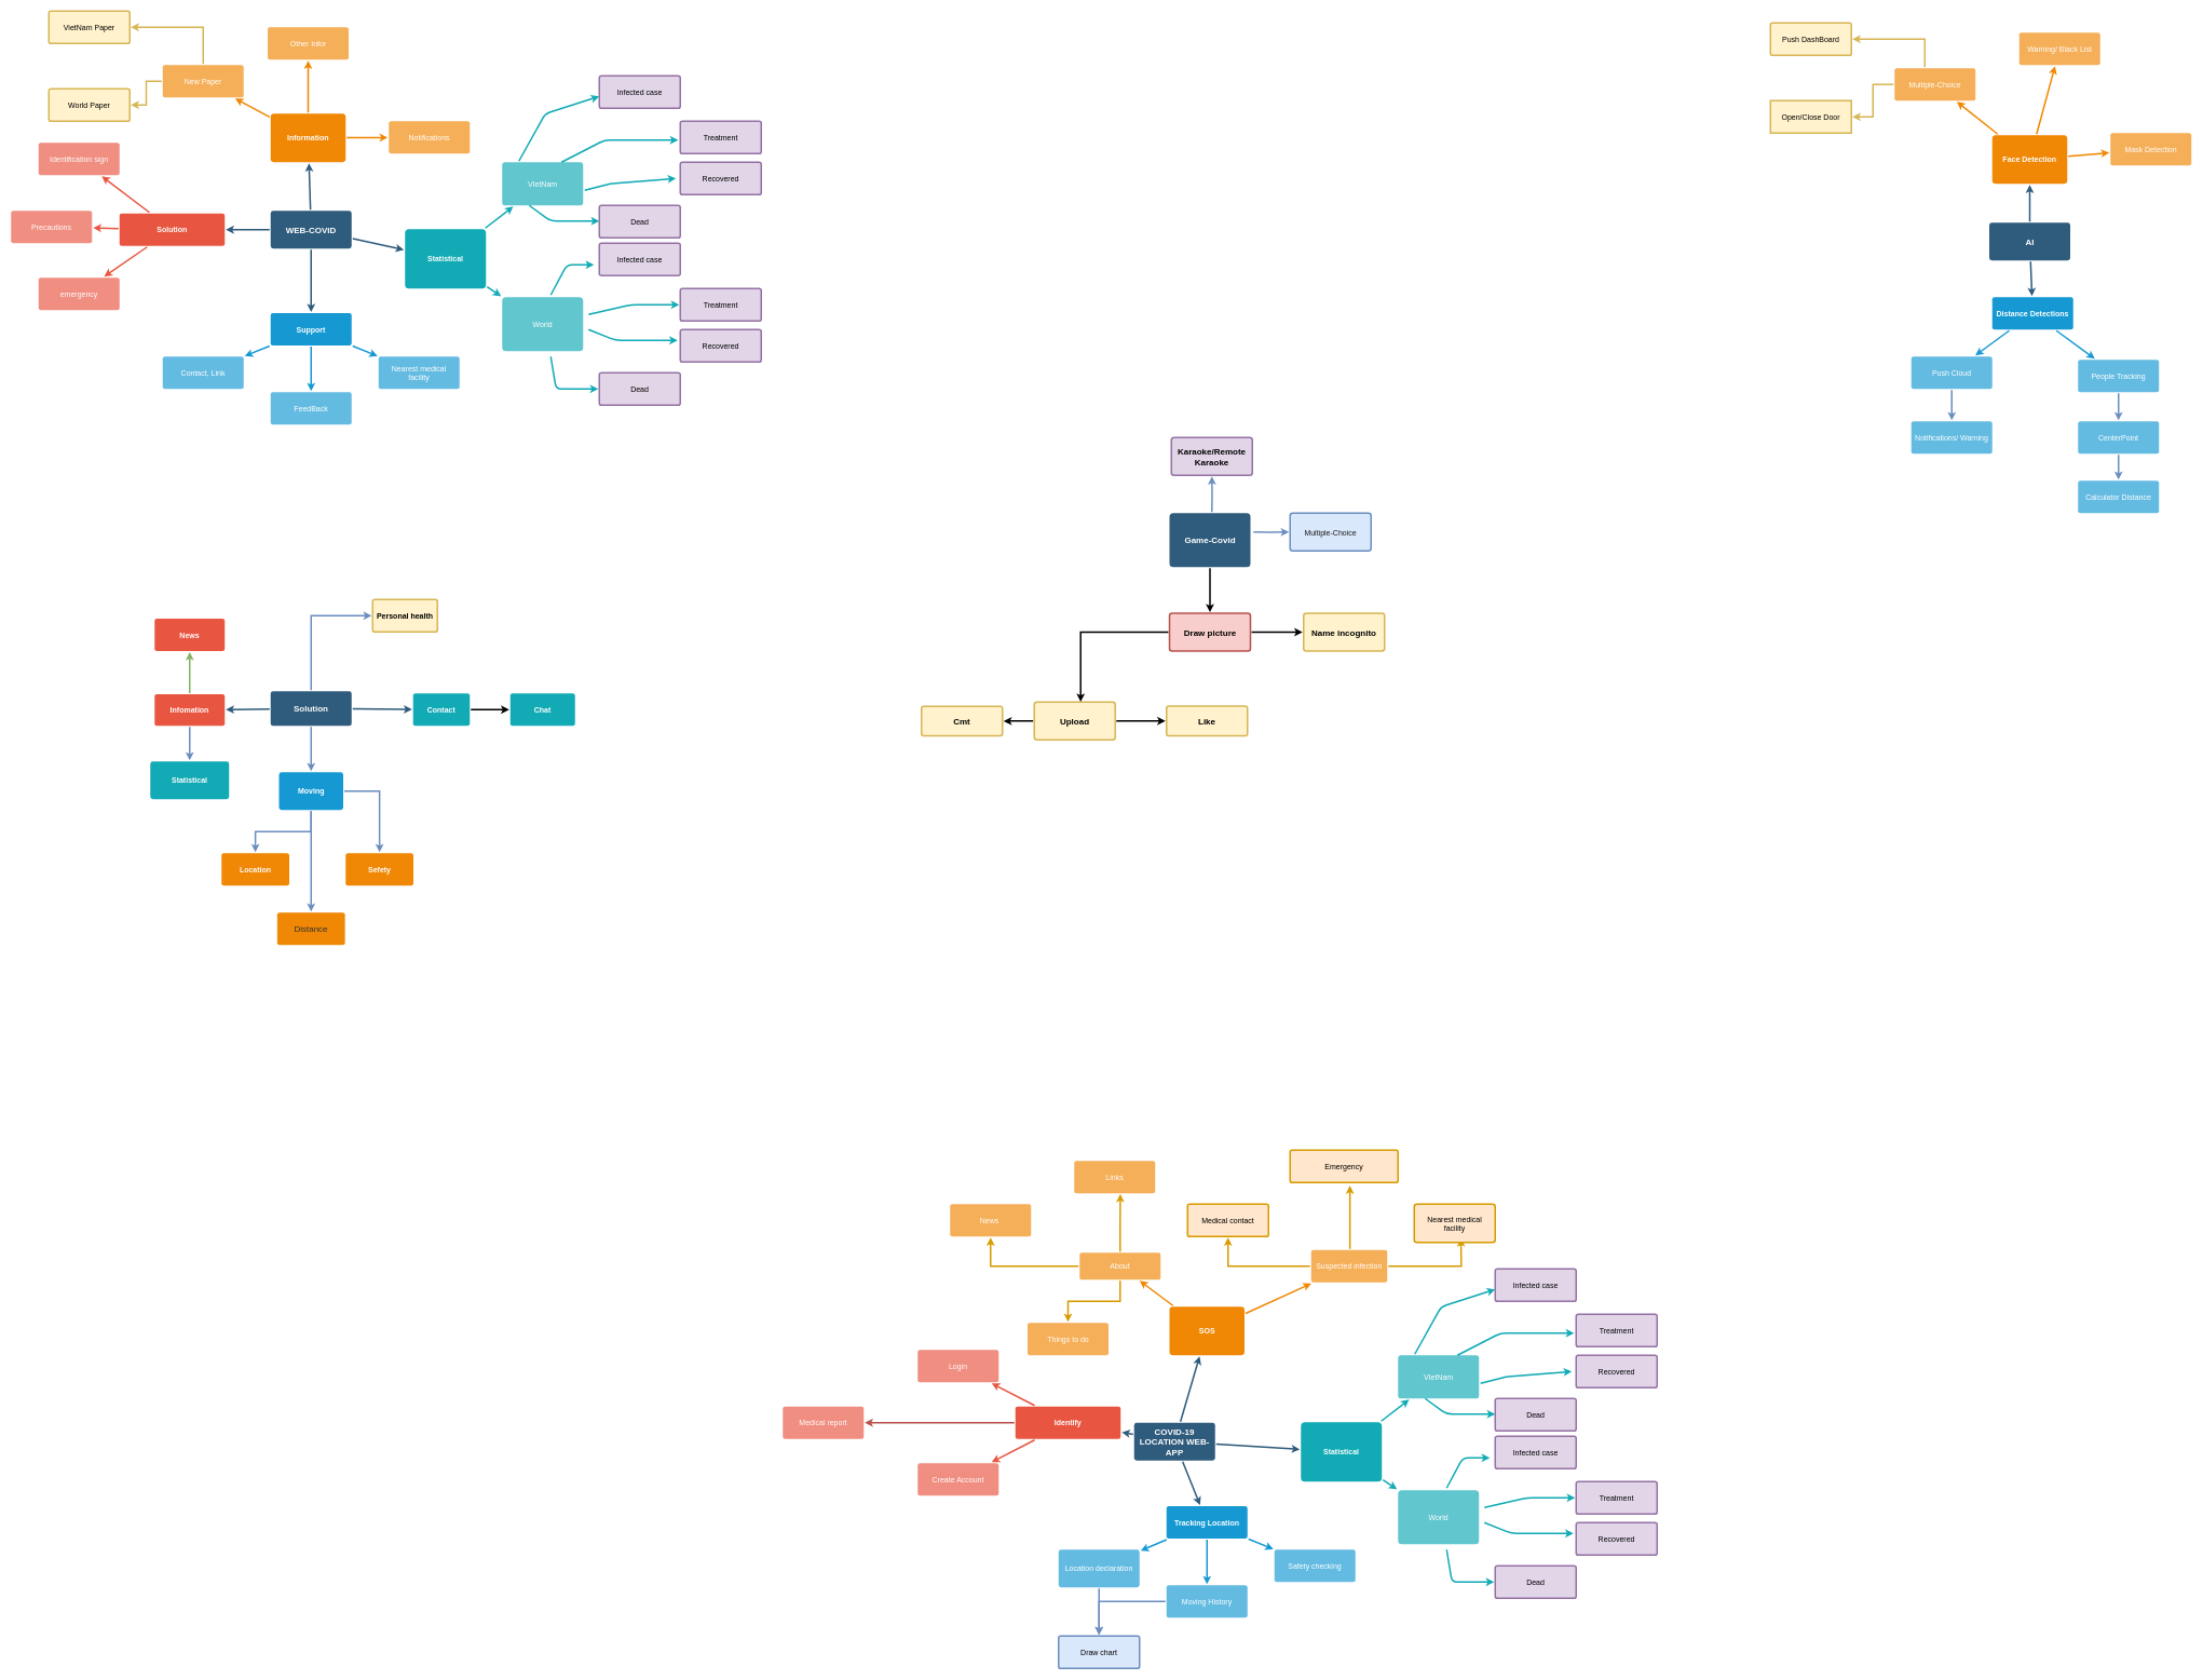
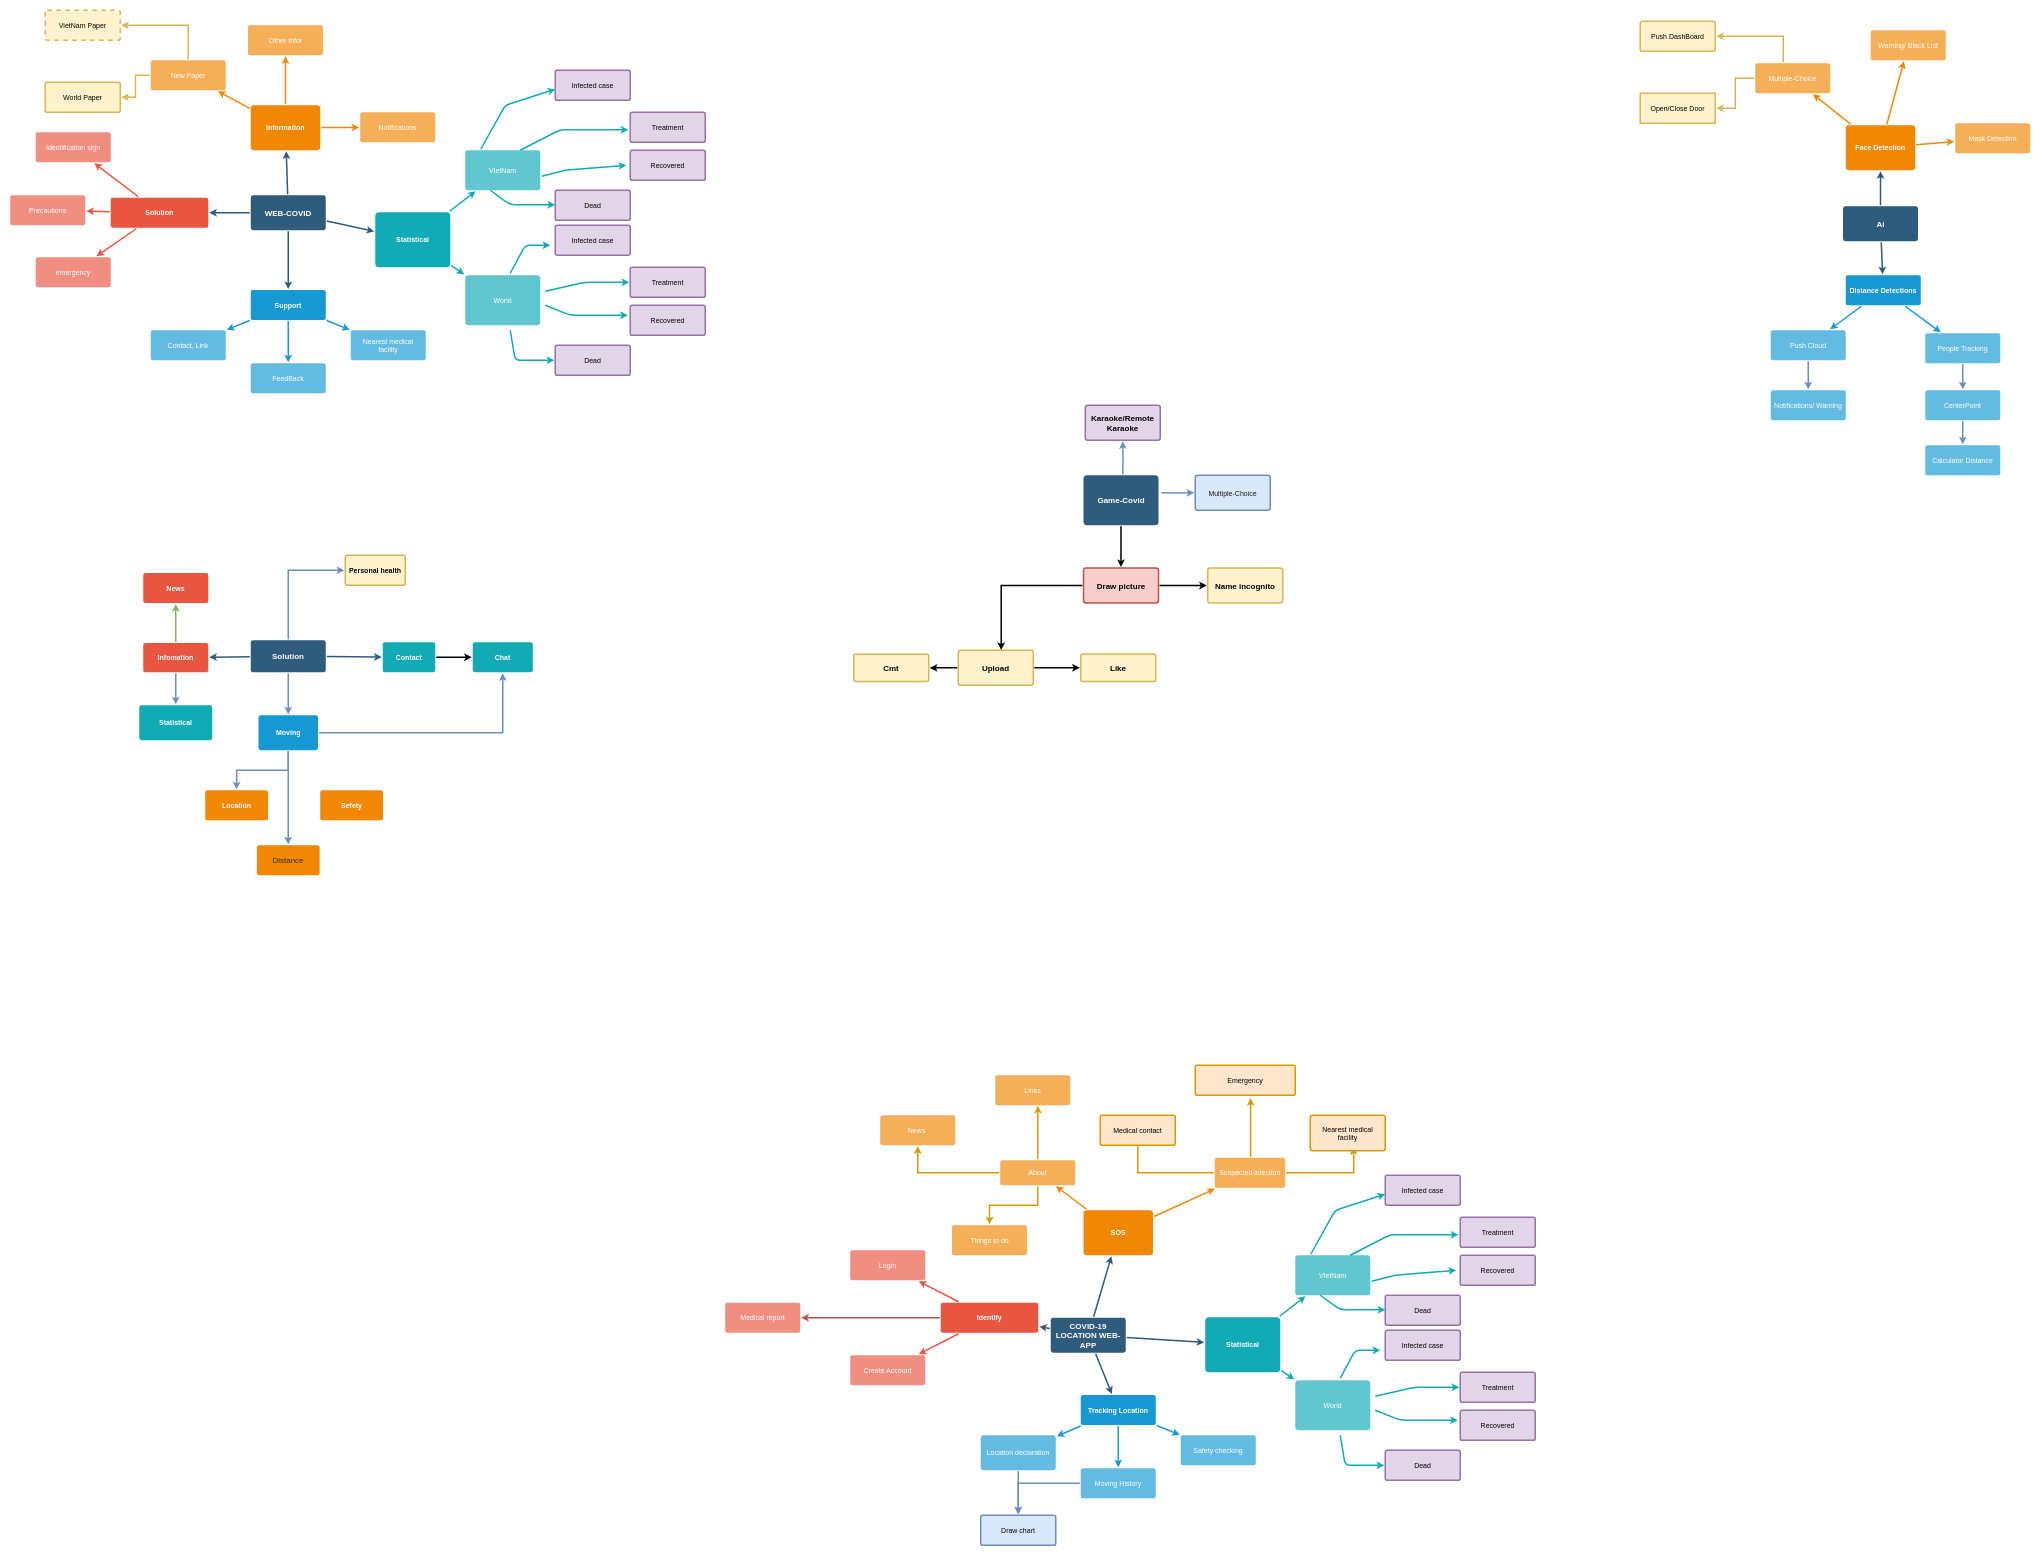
- <mxCell id="51" value="VietNam Paper" style="rounded=1;whiteSpace=wrap;html=1;shadow=0;labelBackgroundColor=none;strokeColor=#d6b656;strokeWidth=3;fillColor=#fff2cc;fontFamily=Helvetica;fontSize=14;align=center;spacing=5;arcSize=7;perimeterSpacing=2;" parent="1" vertex="1"><mxGeometry x="90" y="20" width="150" height="60" as="geometry" /></mxCell>
+ <mxCell id="51" value="VietNam Paper" style="rounded=1;whiteSpace=wrap;html=1;shadow=0;labelBackgroundColor=none;strokeColor=#d6b656;strokeWidth=3;fillColor=#fff2cc;fontFamily=Helvetica;fontSize=14;align=center;spacing=5;arcSize=7;perimeterSpacing=2;dashed=1;" parent="1" vertex="1"><mxGeometry x="90" y="20" width="150" height="60" as="geometry" /></mxCell>
- <mxCell id="125" style="edgeStyle=orthogonalEdgeStyle;rounded=0;orthogonalLoop=1;jettySize=auto;html=1;strokeWidth=3;fillColor=#dae8fc;strokeColor=#6c8ebf;" parent="1" source="127" target="132" edge="1"><mxGeometry relative="1" as="geometry" /></mxCell>
+ <mxCell id="125" style="edgeStyle=orthogonalEdgeStyle;rounded=0;orthogonalLoop=1;jettySize=auto;html=1;strokeWidth=3;fillColor=#dae8fc;strokeColor=#6c8ebf;" parent="1" source="127" target="130" edge="1"><mxGeometry relative="1" as="geometry" /></mxCell>
- <mxCell id="75" style="edgeStyle=orthogonalEdgeStyle;rounded=0;orthogonalLoop=1;jettySize=auto;html=1;entryX=0.5;entryY=1;entryDx=0;entryDy=0;strokeWidth=3;fillColor=#ffe6cc;strokeColor=#d79b00;" parent="1" source="77" target="107" edge="1"><mxGeometry relative="1" as="geometry" /></mxCell>
+ <mxCell id="75" style="edgeStyle=orthogonalEdgeStyle;rounded=0;orthogonalLoop=1;jettySize=auto;html=1;entryX=0.5;entryY=1;entryDx=0;entryDy=0;strokeWidth=3;fillColor=#ffe6cc;strokeColor=#d79b00;endArrow=none;" parent="1" source="77" target="107" edge="1"><mxGeometry relative="1" as="geometry" /></mxCell>
